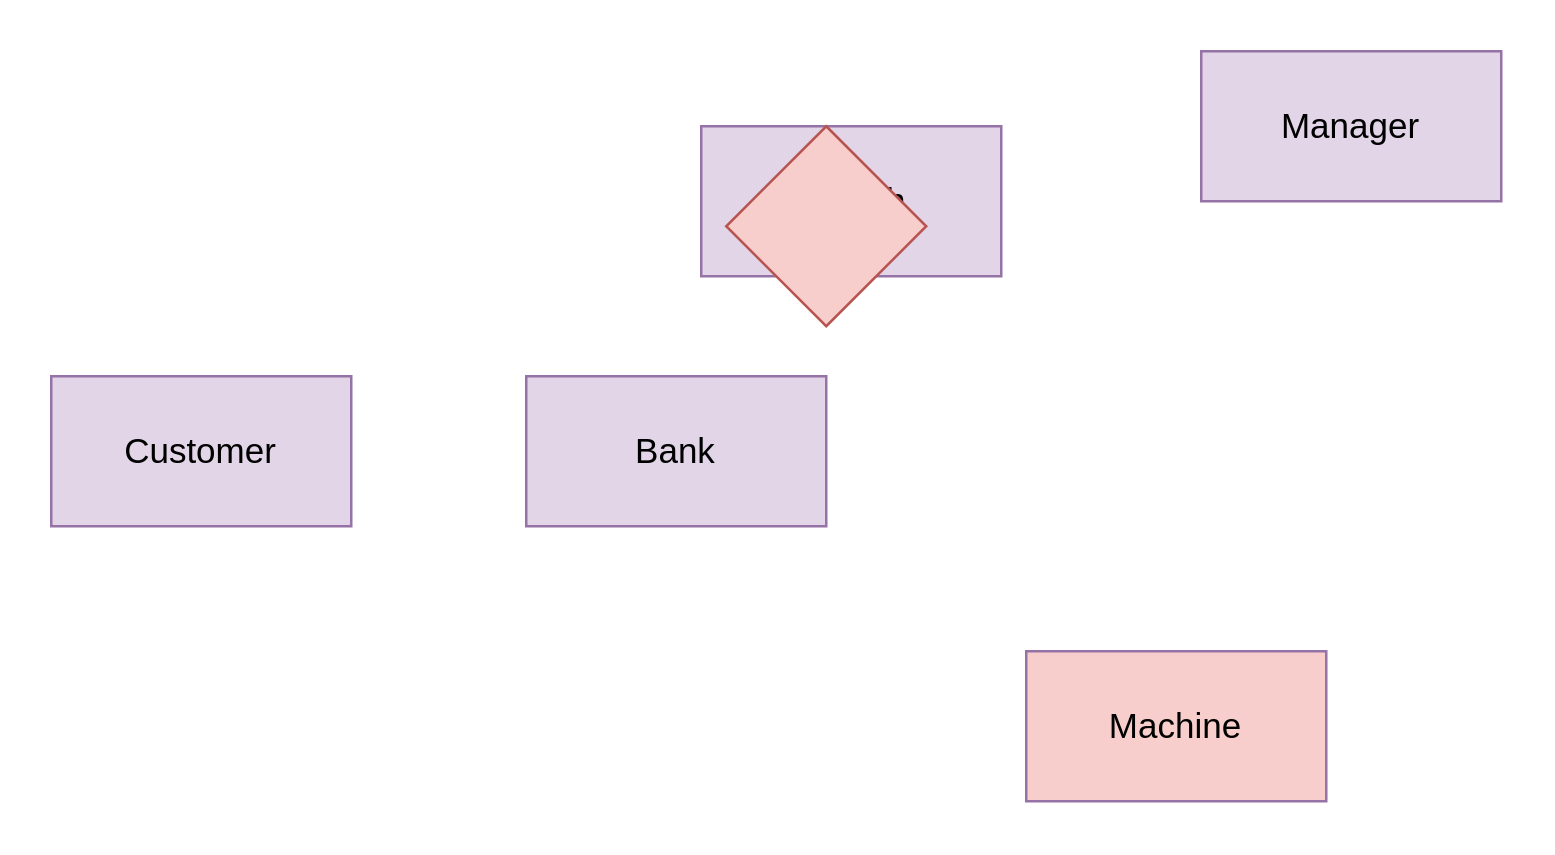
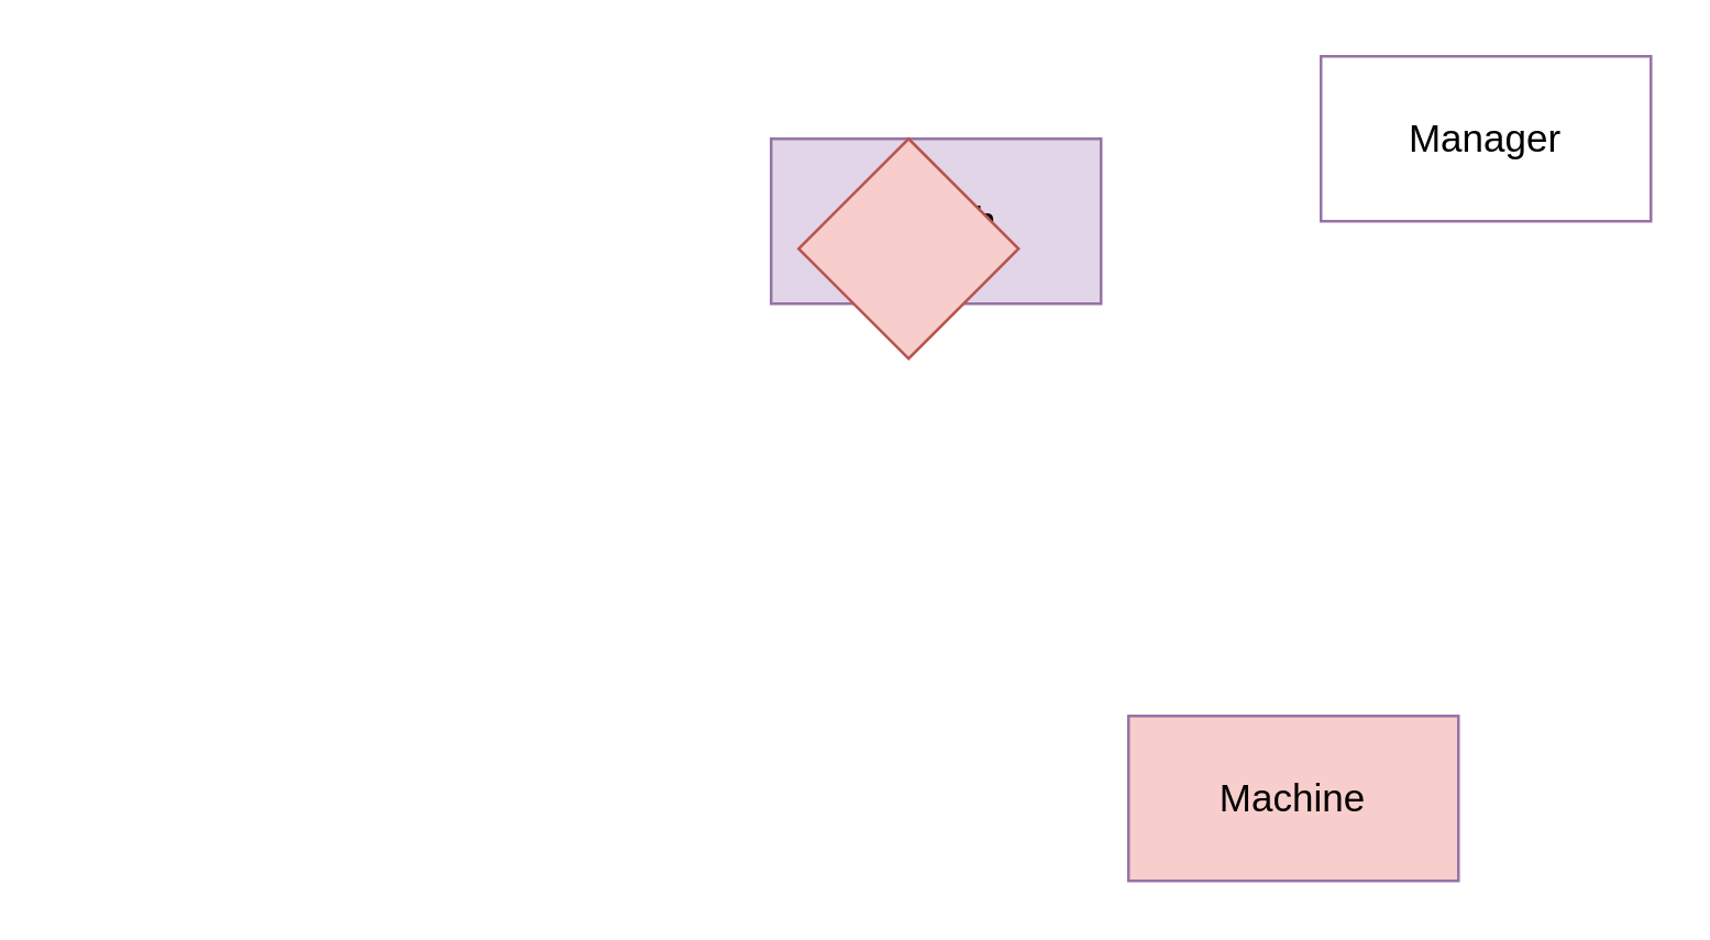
- <mxCell id="5" value="&lt;font style=&quot;font-size: 14px&quot;&gt;Manager&lt;/font&gt;" style="rounded=0;whiteSpace=wrap;html=1;fillColor=#e1d5e7;strokeColor=#9673a6;" vertex="1" parent="1"><mxGeometry x="480" y="20" width="120" height="60" as="geometry" /></mxCell>
+ <mxCell id="5" value="&lt;font style=&quot;font-size: 14px&quot;&gt;Manager&lt;/font&gt;" style="rounded=0;whiteSpace=wrap;html=1;fillColor=#ffffff;strokeColor=#9673a6;" vertex="1" parent="1"><mxGeometry x="480" y="20" width="120" height="60" as="geometry" /></mxCell>
- <mxCell id="3" value="&lt;font style=&quot;font-size: 14px&quot;&gt;Customer&lt;/font&gt;" style="rounded=0;whiteSpace=wrap;html=1;fillColor=#e1d5e7;strokeColor=#9673a6;" vertex="1" parent="1"><mxGeometry x="20" y="150" width="120" height="60" as="geometry" /></mxCell>
- <mxCell id="2" value="&lt;font style=&quot;font-size: 14px&quot;&gt;Bank&lt;/font&gt;" style="rounded=0;whiteSpace=wrap;html=1;fillColor=#e1d5e7;strokeColor=#9673a6;" vertex="1" parent="1"><mxGeometry x="210" y="150" width="120" height="60" as="geometry" /></mxCell>
